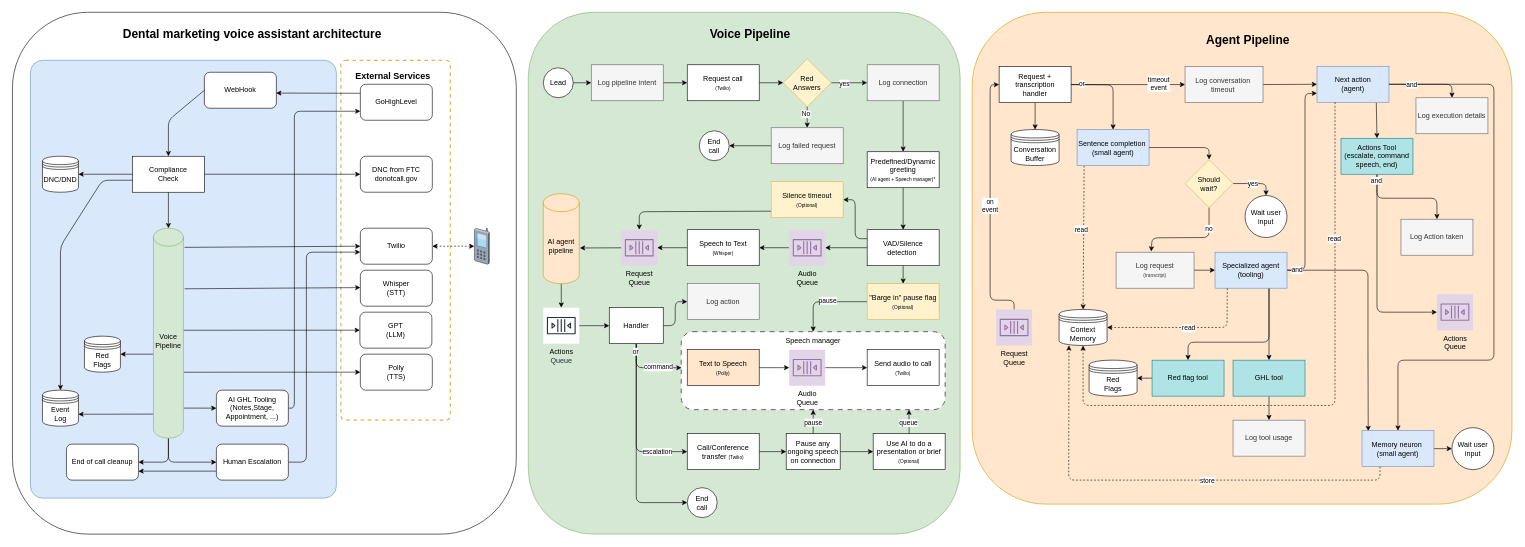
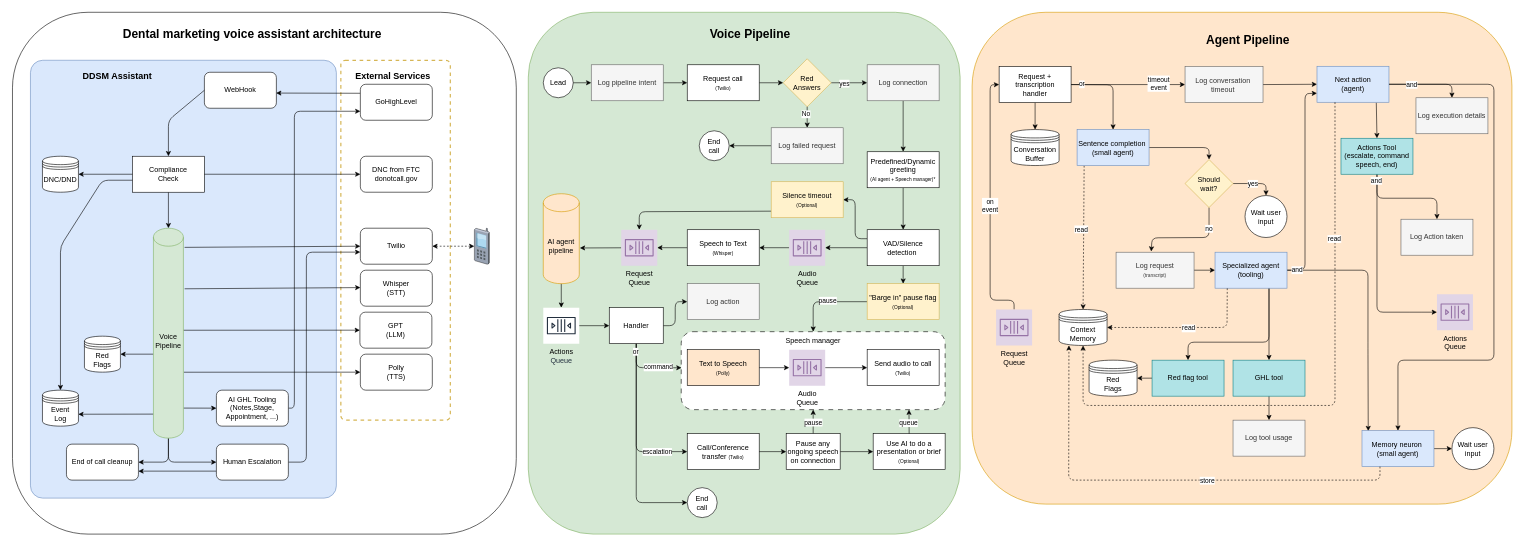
+ <mxCell id="13" value="DDSM Assistant" style="text;html=1;align=center;verticalAlign=middle;whiteSpace=wrap;rounded=0;fontSize=15;fontStyle=1" parent="1" vertex="1"><mxGeometry x="60" y="110" width="270" height="30" as="geometry" /></mxCell>
